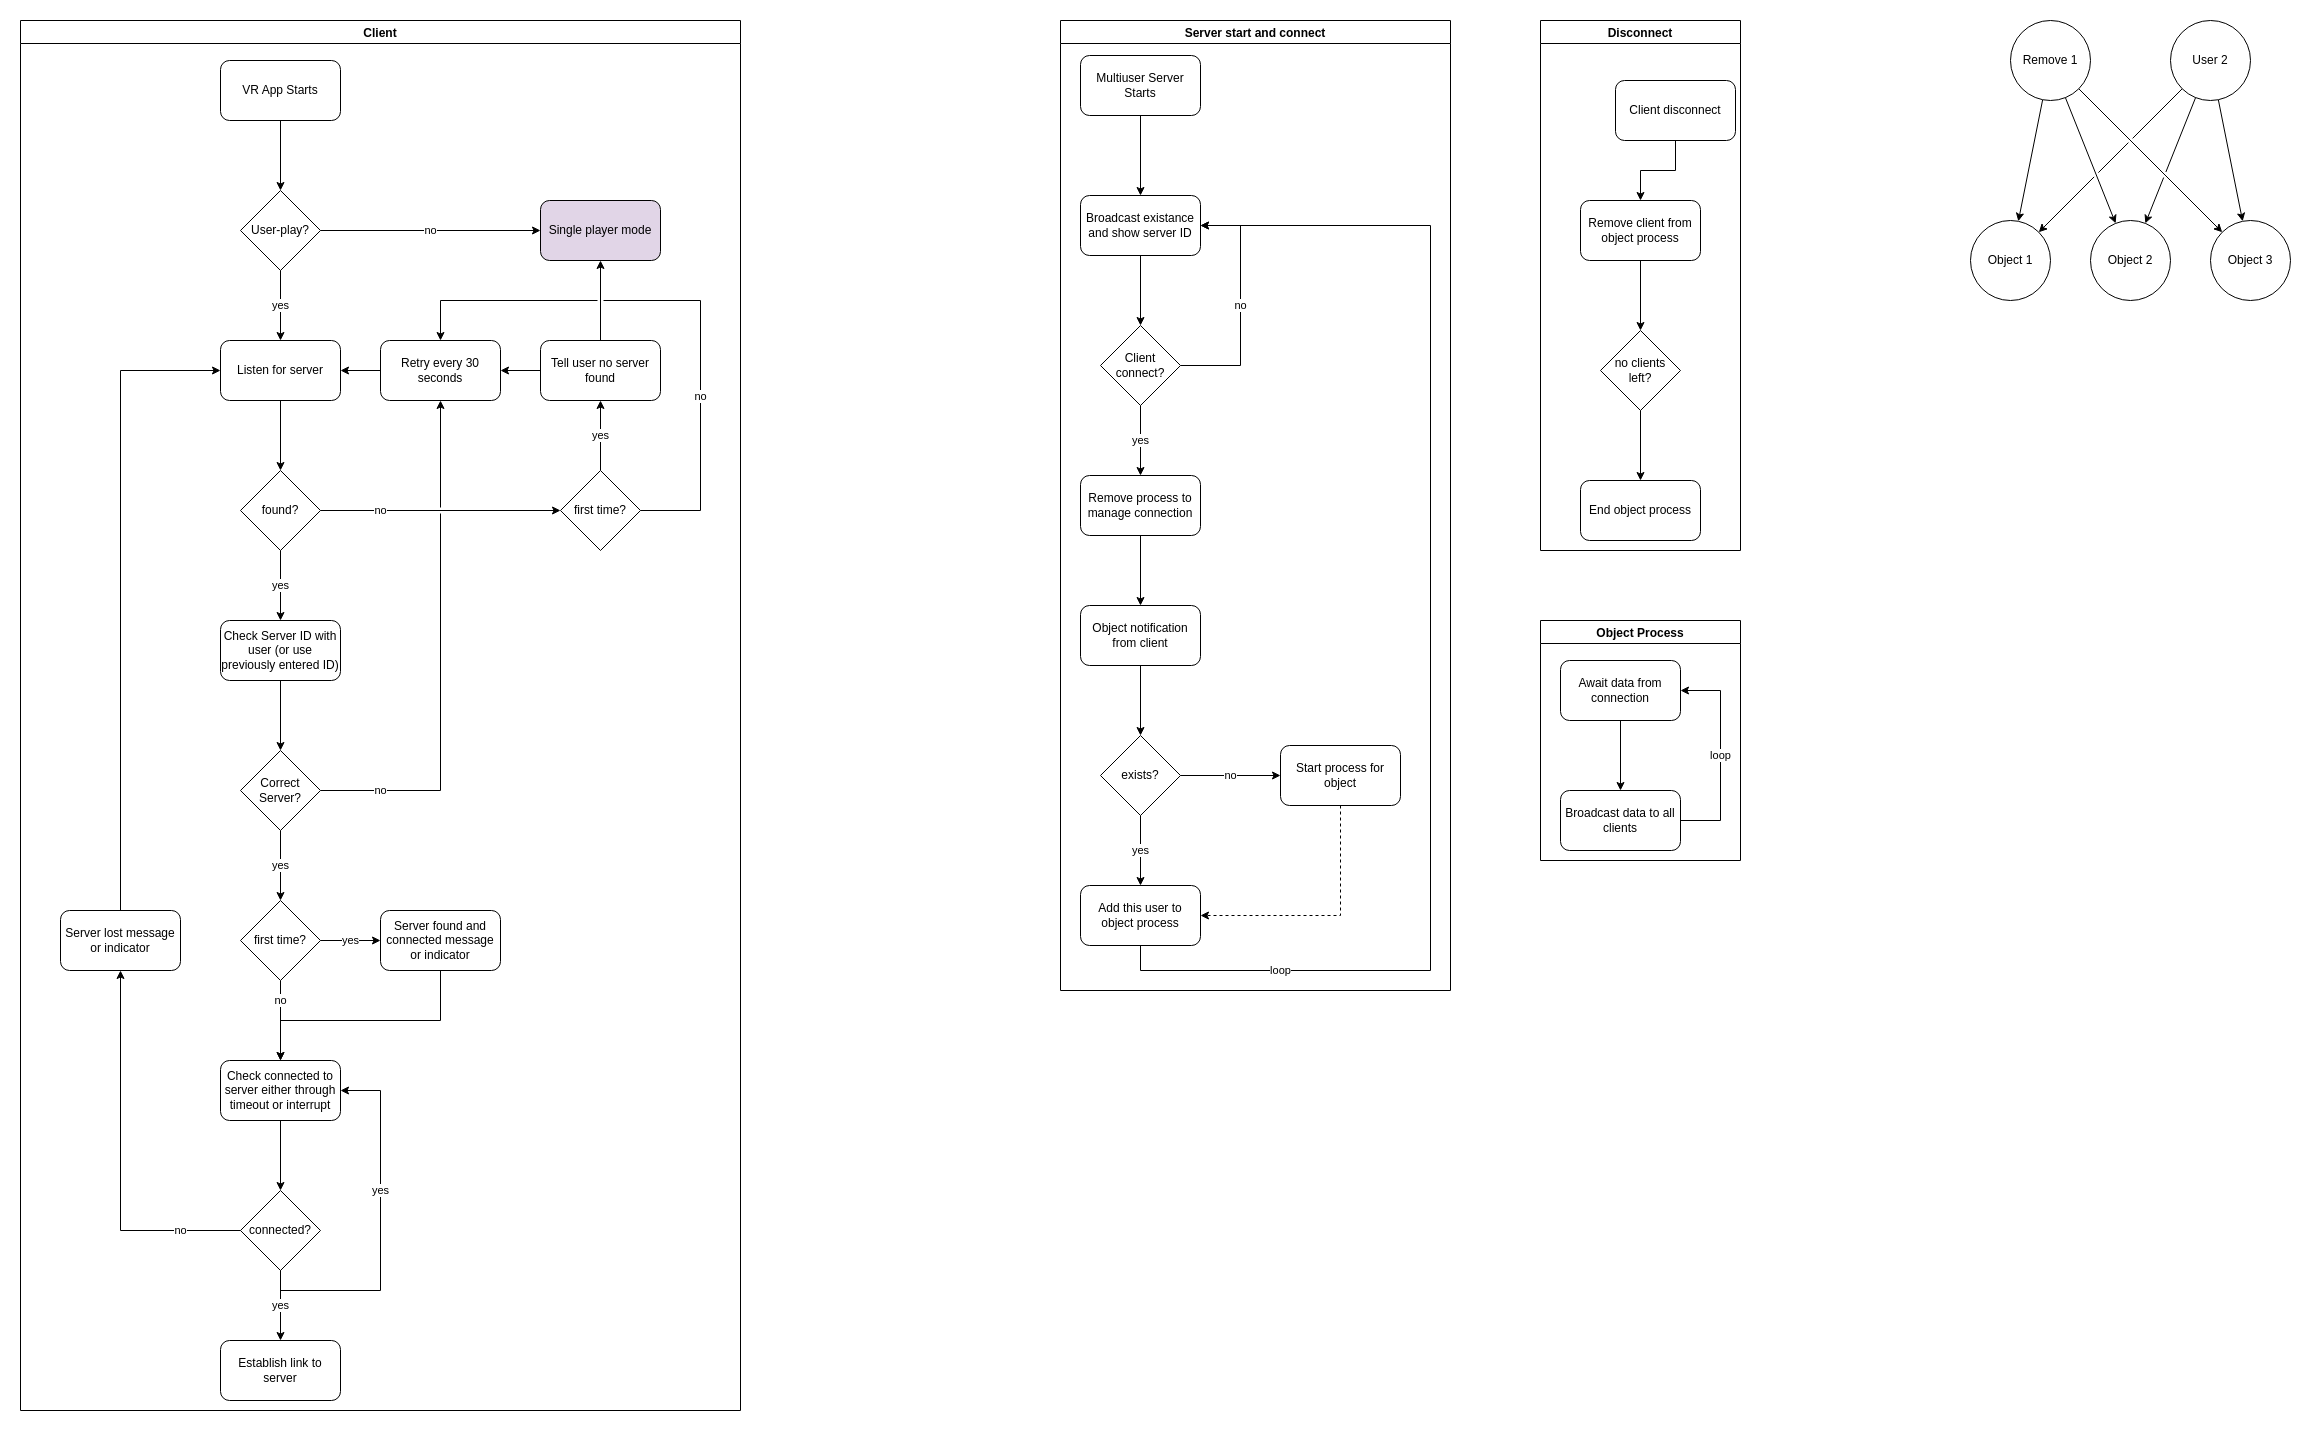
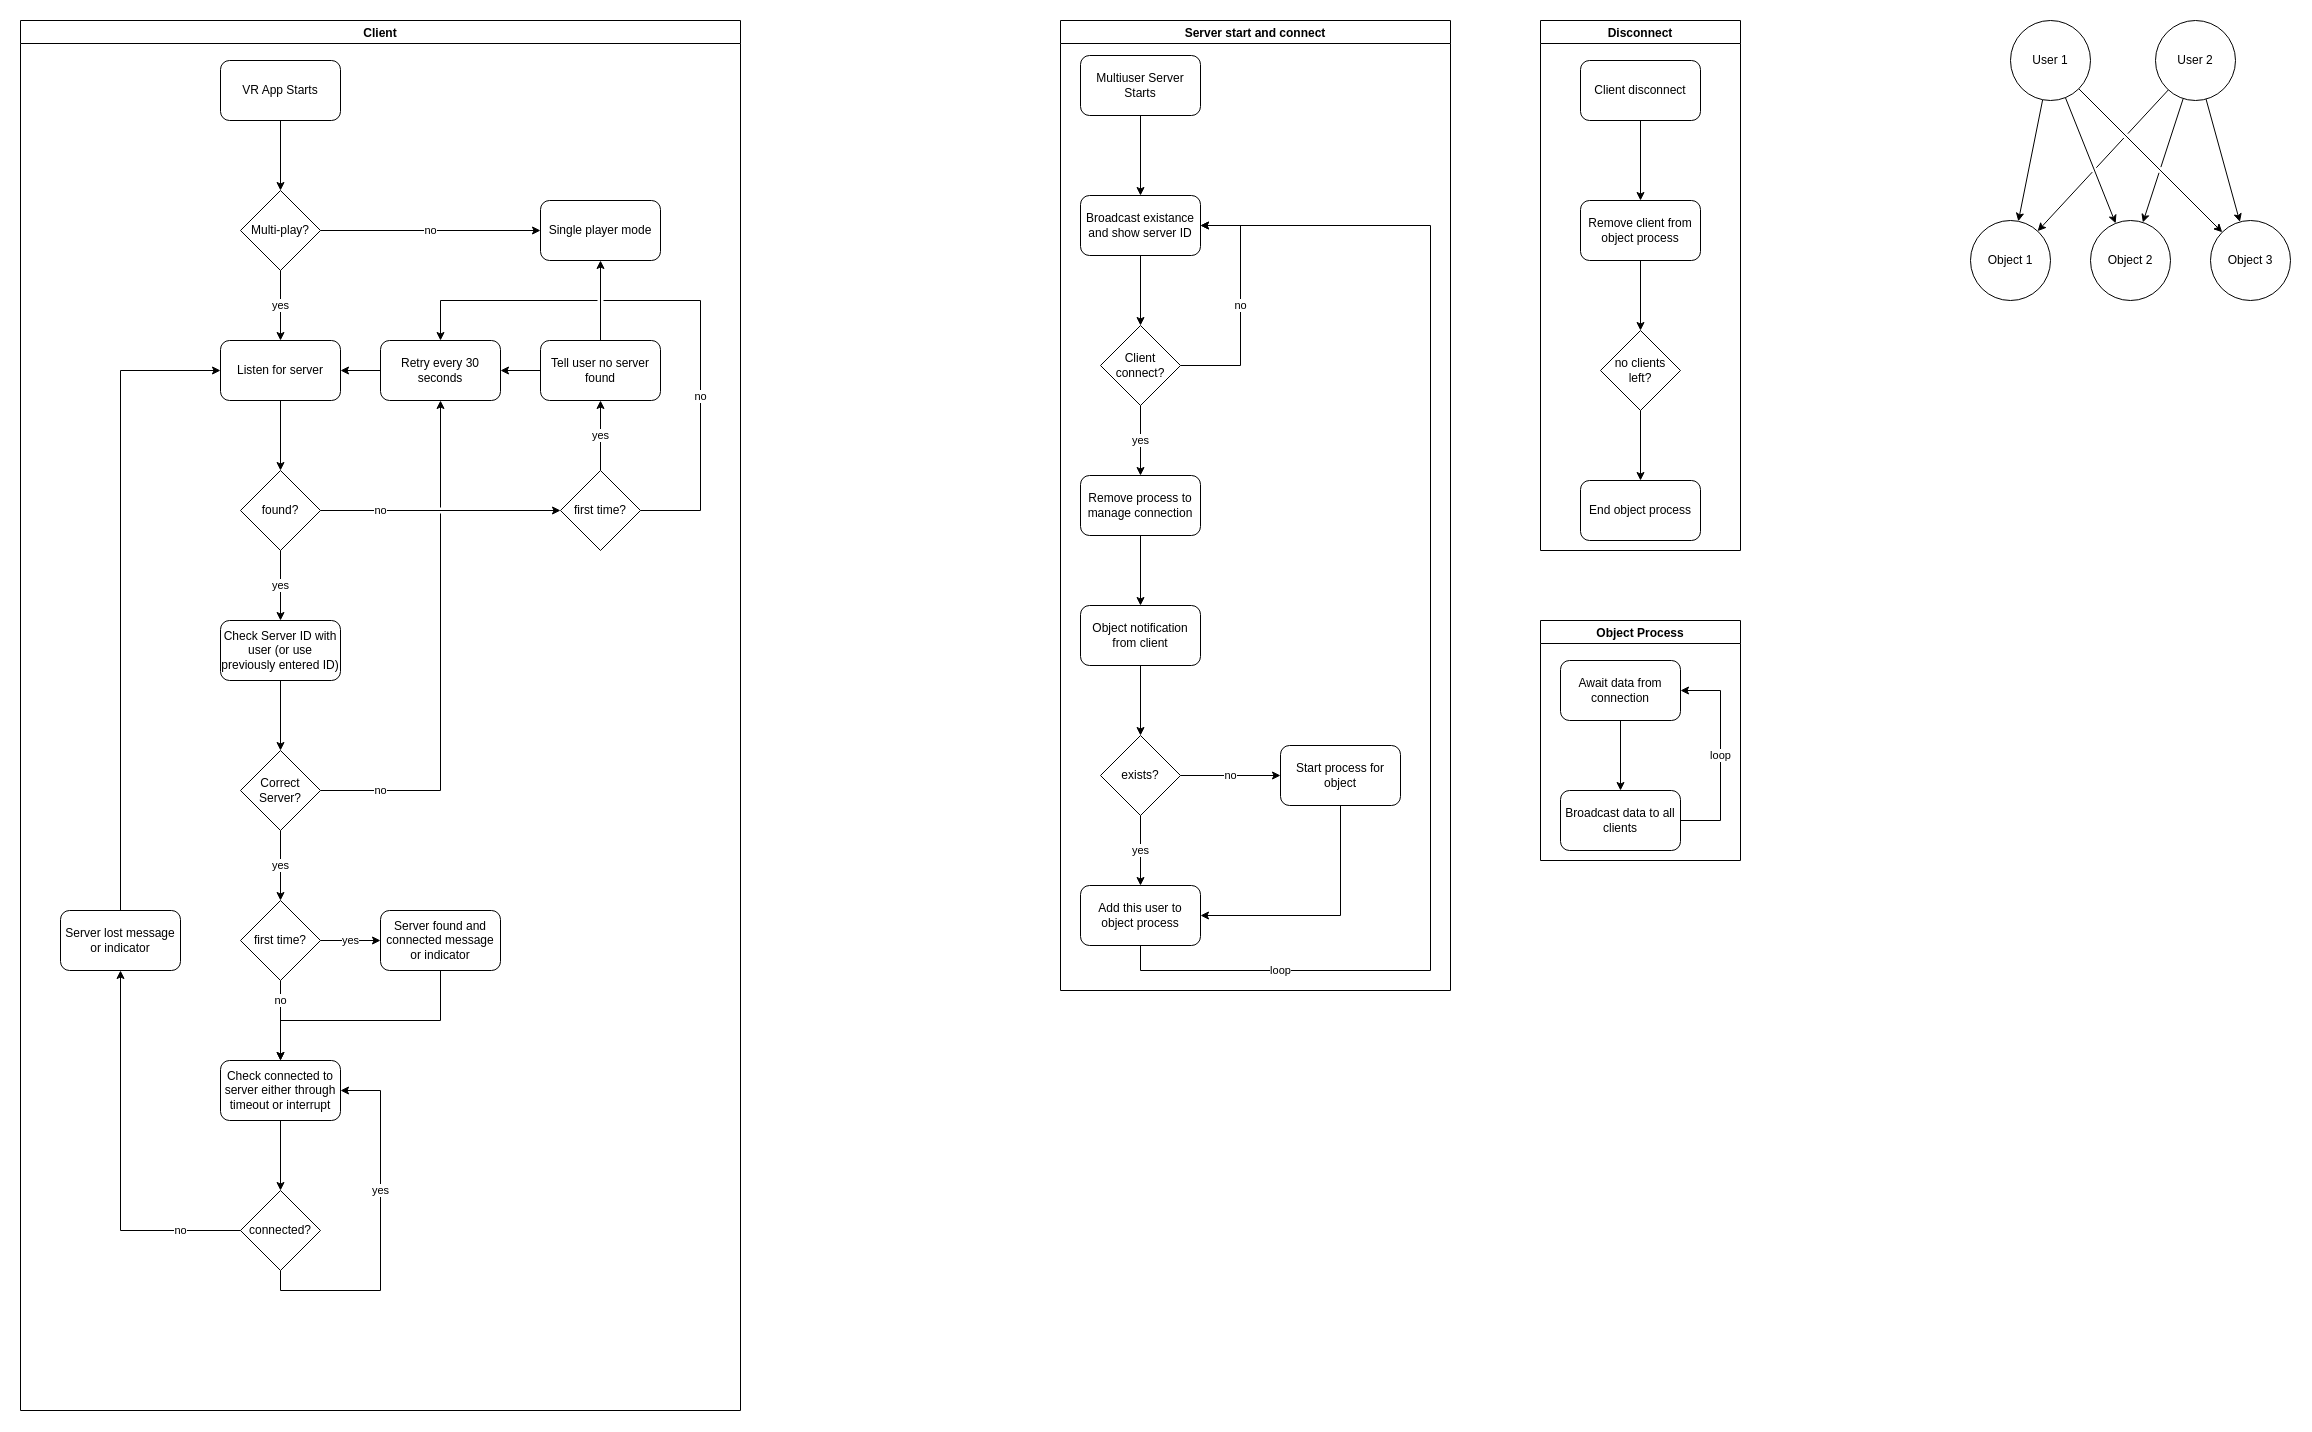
- <mxCell id="5" value="Remove 1" style="ellipse;whiteSpace=wrap;html=1;aspect=fixed;" vertex="1" parent="1"><mxGeometry x="2010" y="20" width="80" height="80" as="geometry" /></mxCell>
+ <mxCell id="5" value="User 1" style="ellipse;whiteSpace=wrap;html=1;aspect=fixed;" vertex="1" parent="1"><mxGeometry x="2010" y="20" width="80" height="80" as="geometry" /></mxCell>
- <mxCell id="10" value="User 2" style="ellipse;whiteSpace=wrap;html=1;aspect=fixed;" vertex="1" parent="1"><mxGeometry x="2170" y="20" width="80" height="80" as="geometry" /></mxCell>
+ <mxCell id="10" value="User 2" style="ellipse;whiteSpace=wrap;html=1;aspect=fixed;" vertex="1" parent="1"><mxGeometry x="2155" y="20" width="80" height="80" as="geometry" /></mxCell>
- <mxCell id="19" value="Client disconnect" style="rounded=1;whiteSpace=wrap;html=1;" vertex="1" parent="18"><mxGeometry x="75" y="60" width="120" height="60" as="geometry" /></mxCell>
+ <mxCell id="19" value="Client disconnect" style="rounded=1;whiteSpace=wrap;html=1;" vertex="1" parent="18"><mxGeometry x="40" y="40" width="120" height="60" as="geometry" /></mxCell>
- <mxCell id="47" value="User-play?" style="rhombus;whiteSpace=wrap;html=1;" vertex="1" parent="45"><mxGeometry x="220" y="170" width="80" height="80" as="geometry" /></mxCell>
+ <mxCell id="47" value="Multi-play?" style="rhombus;whiteSpace=wrap;html=1;" vertex="1" parent="45"><mxGeometry x="220" y="170" width="80" height="80" as="geometry" /></mxCell>
- <mxCell id="53" value="Single player mode" style="rounded=1;whiteSpace=wrap;html=1;fillColor=#e1d5e7;" vertex="1" parent="45"><mxGeometry x="520" y="180" width="120" height="60" as="geometry" /></mxCell>
+ <mxCell id="53" value="Single player mode" style="rounded=1;whiteSpace=wrap;html=1;" vertex="1" parent="45"><mxGeometry x="520" y="180" width="120" height="60" as="geometry" /></mxCell>
- <mxCell id="44" style="edgeStyle=orthogonalEdgeStyle;rounded=0;jumpStyle=gap;orthogonalLoop=1;jettySize=auto;html=1;dashed=1;" edge="1" parent="26" source="39" target="42"><mxGeometry relative="1" as="geometry"><Array as="points"><mxPoint x="280" y="895" /></Array></mxGeometry></mxCell>
+ <mxCell id="44" style="edgeStyle=orthogonalEdgeStyle;rounded=0;jumpStyle=gap;orthogonalLoop=1;jettySize=auto;html=1;" edge="1" parent="26" source="39" target="42"><mxGeometry relative="1" as="geometry"><Array as="points"><mxPoint x="280" y="895" /></Array></mxGeometry></mxCell>
- <mxCell id="77" value="yes" style="edgeStyle=orthogonalEdgeStyle;rounded=0;jumpStyle=gap;orthogonalLoop=1;jettySize=auto;html=1;" edge="1" parent="45" source="73" target="76"><mxGeometry relative="1" as="geometry" /></mxCell>
- <mxCell id="76" value="Establish link to server" style="rounded=1;whiteSpace=wrap;html=1;" vertex="1" parent="45"><mxGeometry x="200" y="1320" width="120" height="60" as="geometry" /></mxCell>
